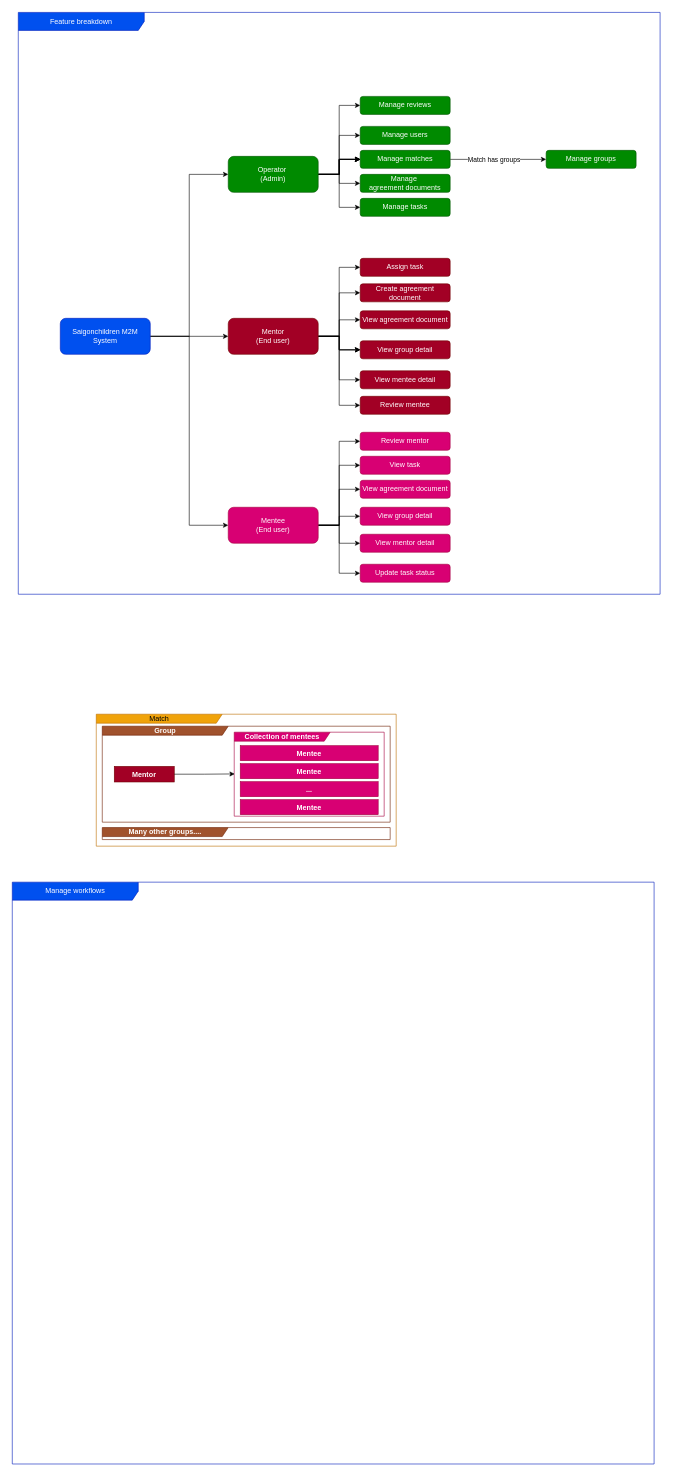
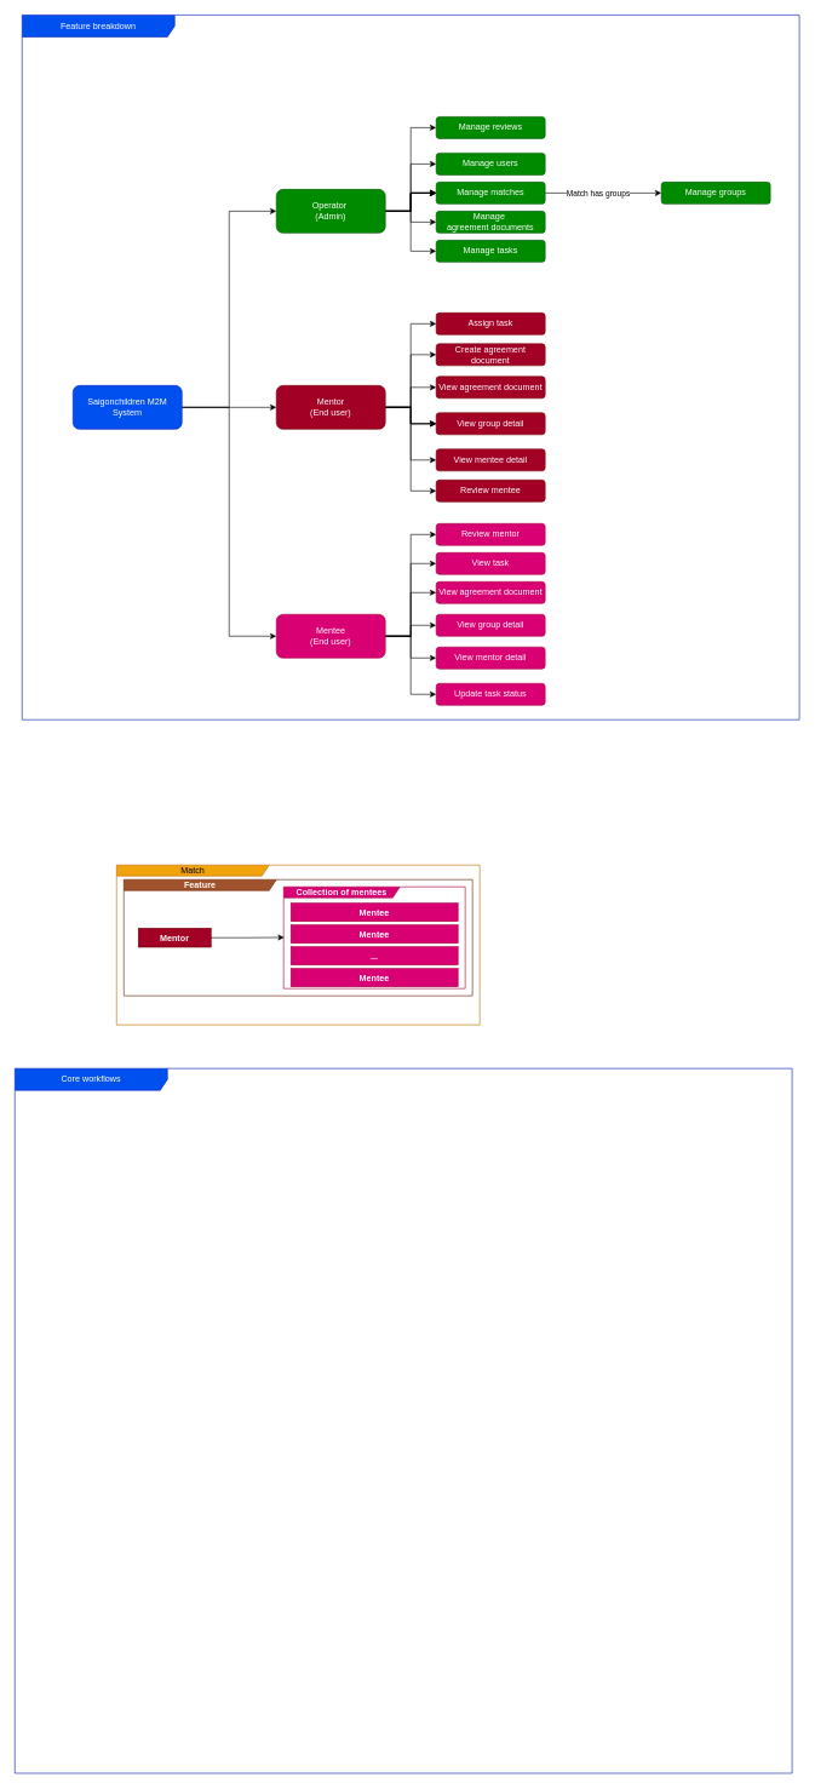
- <mxCell id="62" value="Group" style="shape=umlFrame;whiteSpace=wrap;html=1;pointerEvents=0;width=210;height=15;fillColor=#a0522d;fontColor=#ffffff;strokeColor=#6D1F00;fontStyle=1" parent="1" vertex="1"><mxGeometry y="1210" width="480" height="160" as="geometry" x="170" /></mxCell>
+ <mxCell id="62" value="Feature" style="shape=umlFrame;whiteSpace=wrap;html=1;pointerEvents=0;width=210;height=15;fillColor=#a0522d;fontColor=#ffffff;strokeColor=#6D1F00;fontStyle=1" parent="1" vertex="1"><mxGeometry y="1210" width="480" height="160" as="geometry" x="170" /></mxCell>
- <mxCell id="63" value="Many other groups...." style="shape=umlFrame;whiteSpace=wrap;html=1;pointerEvents=0;width=210;height=15;fillColor=#a0522d;fontColor=#ffffff;strokeColor=#6D1F00;fontStyle=1" parent="1" vertex="1"><mxGeometry y="1379" width="480" height="20" as="geometry" x="170" /></mxCell>
- <mxCell id="64" value="Manage workflows" style="shape=umlFrame;whiteSpace=wrap;html=1;pointerEvents=0;width=210;height=30;fillColor=#0050ef;fontColor=#ffffff;strokeColor=#001DBC;" vertex="1" parent="1"><mxGeometry x="20" y="1470" width="1070" height="970" as="geometry" /></mxCell>
+ <mxCell id="64" value="Core workflows" style="shape=umlFrame;whiteSpace=wrap;html=1;pointerEvents=0;width=210;height=30;fillColor=#0050ef;fontColor=#ffffff;strokeColor=#001DBC;" vertex="1" parent="1"><mxGeometry x="20" y="1470" width="1070" height="970" as="geometry" /></mxCell>
